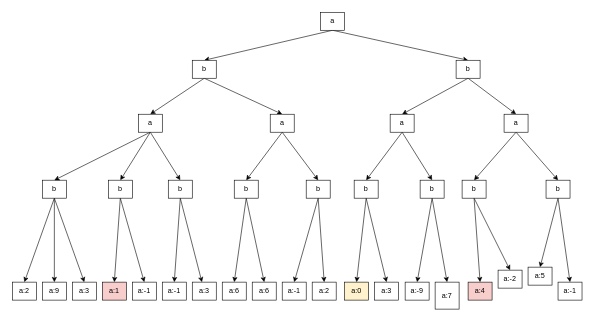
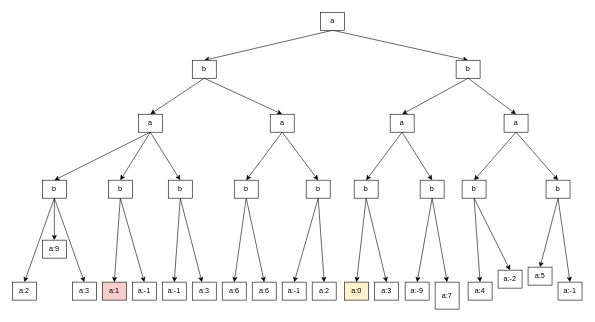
- <mxCell id="53" value="a:9" style="rounded=0;whiteSpace=wrap;html=1;" parent="1" vertex="1"><mxGeometry x="70" y="470" width="40" height="30" as="geometry" /></mxCell>
+ <mxCell id="53" value="a:9" style="rounded=0;whiteSpace=wrap;html=1;" parent="1" vertex="1"><mxGeometry x="70" y="400" width="40" height="30" as="geometry" /></mxCell>
- <mxCell id="67" value="a:4" style="rounded=0;whiteSpace=wrap;html=1;fillColor=#f8cecc;" parent="1" vertex="1"><mxGeometry x="780" y="470" width="40" height="30" as="geometry" /></mxCell>
+ <mxCell id="67" value="a:4" style="rounded=0;whiteSpace=wrap;html=1;" parent="1" vertex="1"><mxGeometry x="780" y="470" width="40" height="30" as="geometry" /></mxCell>
